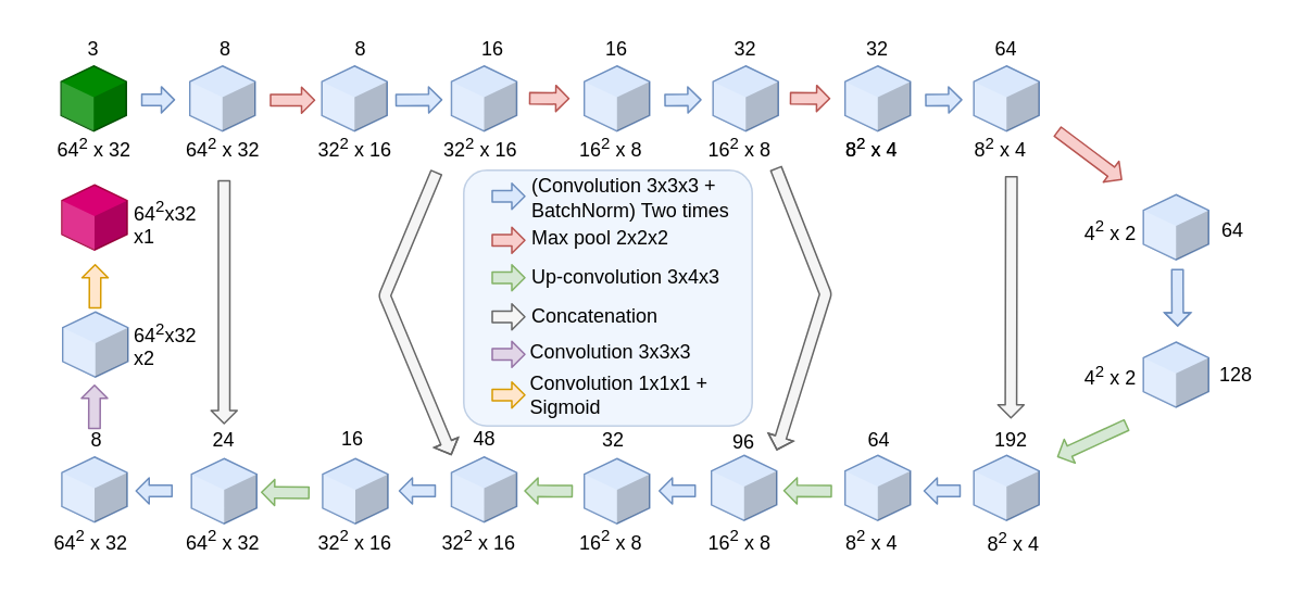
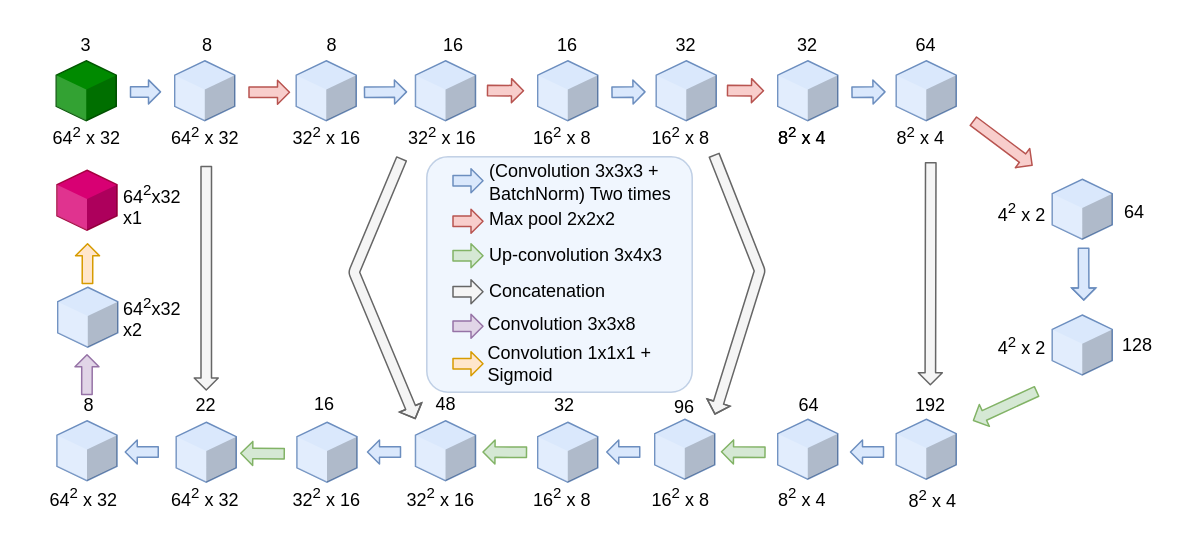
- <mxCell id="40" value="Convolution 3x3x3" style="text;html=1;strokeColor=none;fillColor=none;align=left;verticalAlign=middle;whiteSpace=wrap;rounded=0;" parent="29" vertex="1"><mxGeometry x="21.5" y="95" width="162.5" height="20" as="geometry" /></mxCell>
+ <mxCell id="40" value="Convolution 3x3x8" style="text;html=1;strokeColor=none;fillColor=none;align=left;verticalAlign=middle;whiteSpace=wrap;rounded=0;" parent="29" vertex="1"><mxGeometry x="21.5" y="95" width="162.5" height="20" as="geometry" /></mxCell>
- <mxCell id="44" value="24" style="text;html=1;strokeColor=none;fillColor=none;align=center;verticalAlign=middle;whiteSpace=wrap;rounded=0;" parent="1" vertex="1"><mxGeometry x="117" y="260" width="40" height="20" as="geometry" /></mxCell>
+ <mxCell id="44" value="22" style="text;html=1;strokeColor=none;fillColor=none;align=center;verticalAlign=middle;whiteSpace=wrap;rounded=0;" parent="1" vertex="1"><mxGeometry x="117" y="260" width="40" height="20" as="geometry" /></mxCell>
